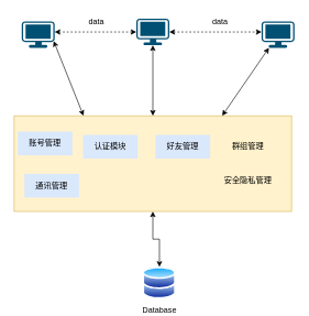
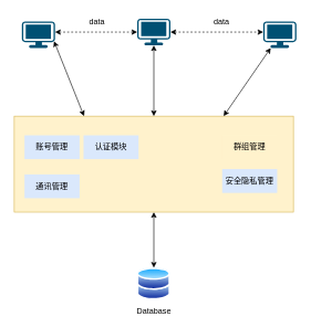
- <mxCell id="13" value="账号管理" style="rounded=0;whiteSpace=wrap;html=1;strokeColor=none;fillColor=#dae8fc;" parent="1" vertex="1"><mxGeometry x="26" y="199" width="83" height="36" as="geometry" /></mxCell>
+ <mxCell id="13" value="账号管理" style="rounded=0;whiteSpace=wrap;html=1;strokeColor=none;fillColor=#dae8fc;" parent="1" vertex="1"><mxGeometry x="36" y="204" width="83" height="36" as="geometry" /></mxCell>
- <mxCell id="17" value="好友管理" style="rounded=0;whiteSpace=wrap;html=1;strokeColor=none;fillColor=#dae8fc;" parent="1" vertex="1"><mxGeometry x="235" y="204" width="83" height="36" as="geometry" /></mxCell>
- <mxCell id="19" value="安全隐私管理" style="rounded=0;whiteSpace=wrap;html=1;strokeColor=none;fillColor=#fff2cc;" parent="1" vertex="1"><mxGeometry x="334" y="255" width="83" height="36" as="geometry" /></mxCell>
+ <mxCell id="19" value="安全隐私管理" style="rounded=0;whiteSpace=wrap;html=1;strokeColor=none;fillColor=#dae8fc;" parent="1" vertex="1"><mxGeometry x="334" y="255" width="83" height="36" as="geometry" /></mxCell>
- <mxCell id="4" value="Database" style="image;aspect=fixed;perimeter=ellipsePerimeter;html=1;align=center;shadow=0;dashed=0;spacingTop=3;image=img/lib/active_directory/databases.svg;" parent="1" vertex="1"><mxGeometry x="216" y="404" width="50" height="49" as="geometry" /></mxCell>
+ <mxCell id="4" value="Database" style="image;aspect=fixed;perimeter=ellipsePerimeter;html=1;align=center;shadow=0;dashed=0;spacingTop=3;image=img/lib/active_directory/databases.svg;" parent="1" vertex="1"><mxGeometry x="206" y="404" width="50" height="49" as="geometry" /></mxCell>
